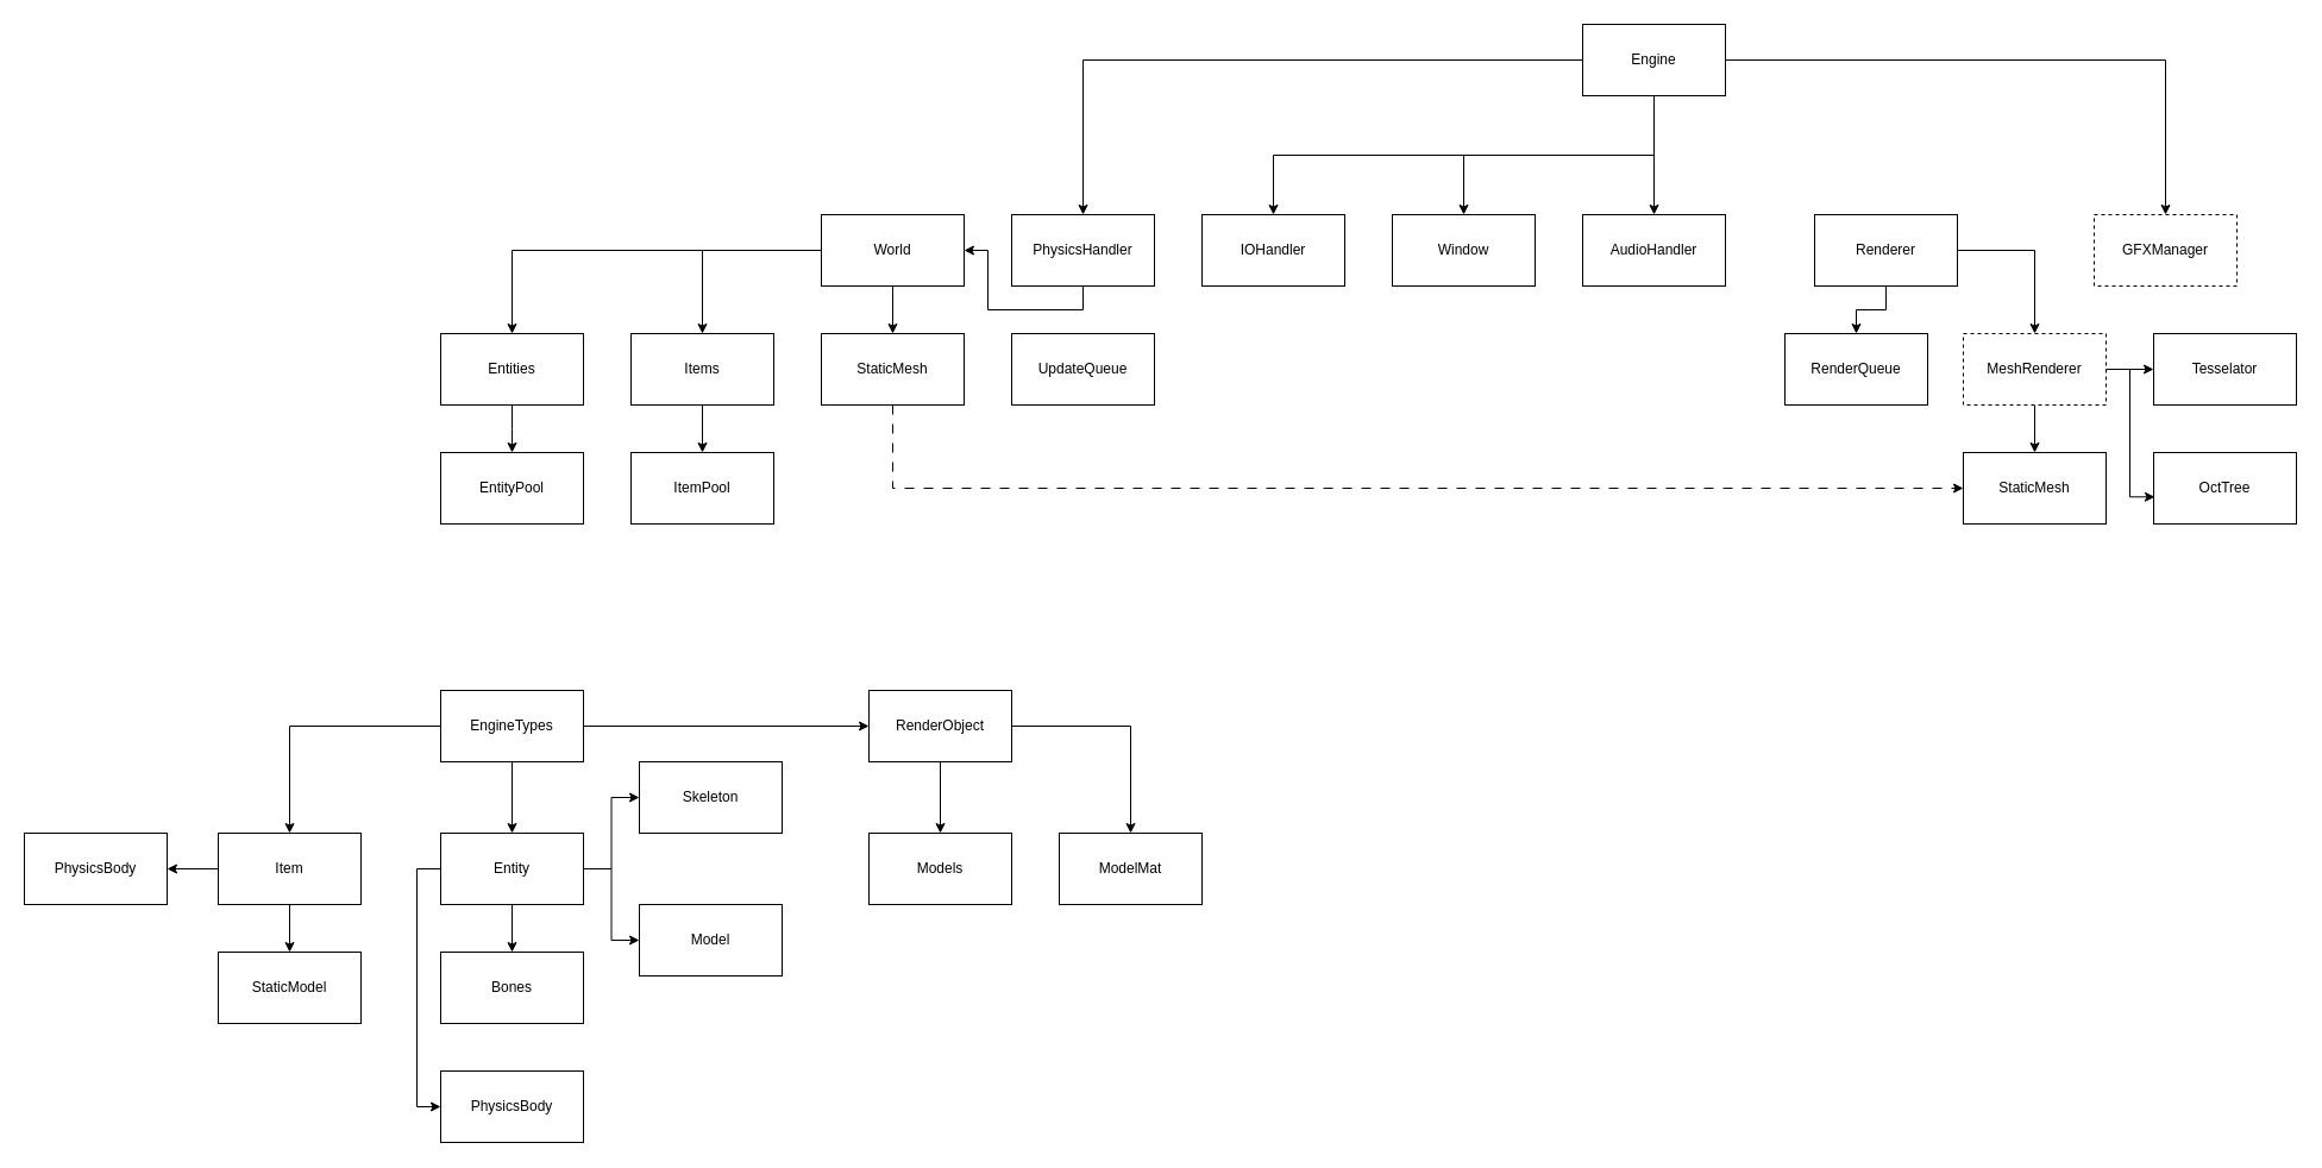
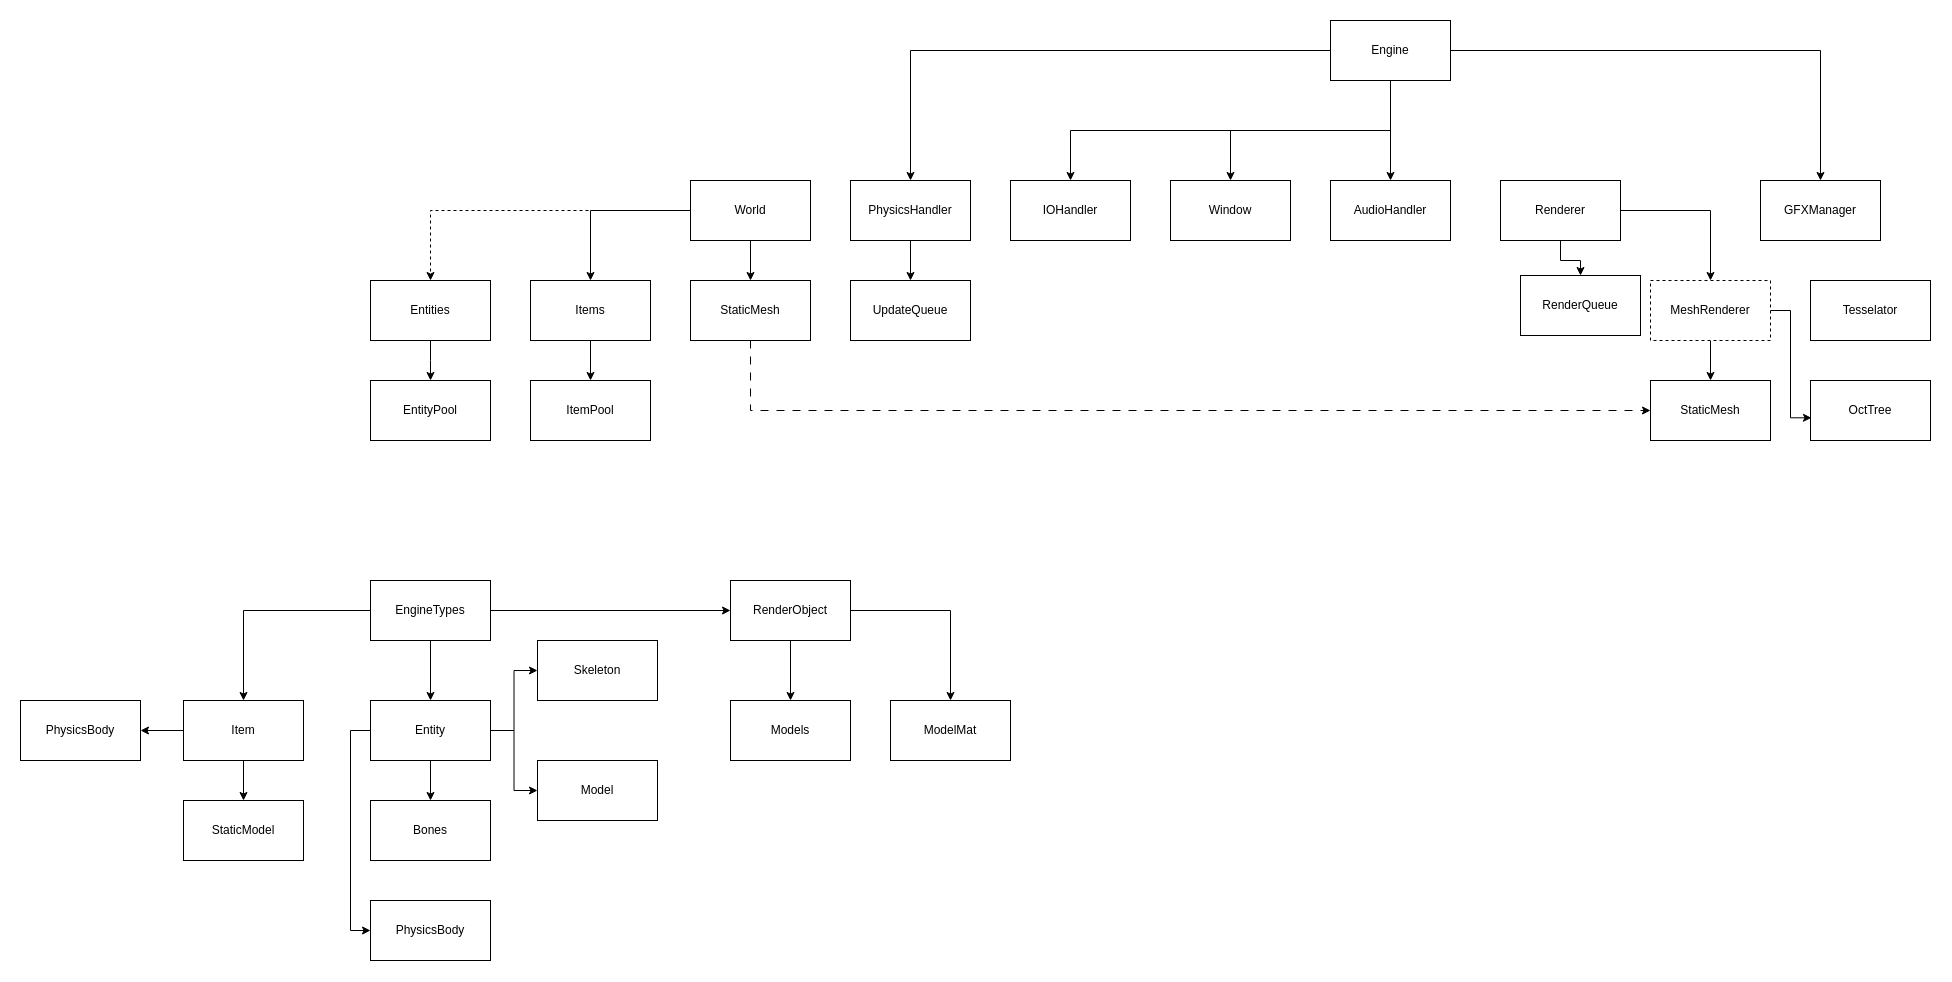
- <mxCell id="20" style="edgeStyle=orthogonalEdgeStyle;rounded=0;orthogonalLoop=1;jettySize=auto;html=1;exitX=0;exitY=0.5;exitDx=0;exitDy=0;entryX=0.5;entryY=0;entryDx=0;entryDy=0;" parent="1" source="21" target="27" edge="1"><mxGeometry relative="1" as="geometry" /></mxCell>
+ <mxCell id="20" style="edgeStyle=orthogonalEdgeStyle;rounded=0;orthogonalLoop=1;jettySize=auto;html=1;exitX=0;exitY=0.5;exitDx=0;exitDy=0;entryX=0.5;entryY=0;entryDx=0;entryDy=0;dashed=1;" parent="1" source="21" target="27" edge="1"><mxGeometry relative="1" as="geometry" /></mxCell>
- <mxCell id="13" value="Renderer" style="rounded=0;whiteSpace=wrap;html=1;" parent="1" vertex="1"><mxGeometry x="1525" y="180" width="120" height="60" as="geometry" /></mxCell>
+ <mxCell id="13" value="Renderer" style="rounded=0;whiteSpace=wrap;html=1;" parent="1" vertex="1"><mxGeometry x="1500" y="180" width="120" height="60" as="geometry" /></mxCell>
- <mxCell id="60" value="GFXManager" style="rounded=0;whiteSpace=wrap;html=1;dashed=1;" vertex="1" parent="1"><mxGeometry x="1760" y="180" width="120" height="60" as="geometry" /></mxCell>
+ <mxCell id="60" value="GFXManager" style="rounded=0;whiteSpace=wrap;html=1;" vertex="1" parent="1"><mxGeometry x="1760" y="180" width="120" height="60" as="geometry" /></mxCell>
- <mxCell id="15" style="edgeStyle=orthogonalEdgeStyle;rounded=0;orthogonalLoop=1;jettySize=auto;html=1;exitX=0.5;exitY=1;exitDx=0;exitDy=0;" parent="1" source="16" target="21" edge="1"><mxGeometry relative="1" as="geometry" /></mxCell>
+ <mxCell id="15" style="edgeStyle=orthogonalEdgeStyle;rounded=0;orthogonalLoop=1;jettySize=auto;html=1;exitX=0.5;exitY=1;exitDx=0;exitDy=0;entryX=0.5;entryY=0;entryDx=0;entryDy=0;" parent="1" source="16" target="17" edge="1"><mxGeometry relative="1" as="geometry" /></mxCell>
- <mxCell id="14" value="RenderQueue" style="rounded=0;whiteSpace=wrap;html=1;" parent="1" vertex="1"><mxGeometry x="1500" y="280" width="120" height="60" as="geometry" /></mxCell>
+ <mxCell id="14" value="RenderQueue" style="rounded=0;whiteSpace=wrap;html=1;" parent="1" vertex="1"><mxGeometry x="1520" y="275" width="120" height="60" as="geometry" /></mxCell>
- <mxCell id="30" style="edgeStyle=orthogonalEdgeStyle;rounded=0;orthogonalLoop=1;jettySize=auto;html=1;exitX=1;exitY=0.5;exitDx=0;exitDy=0;entryX=0;entryY=0.5;entryDx=0;entryDy=0;" parent="1" source="32" target="35" edge="1"><mxGeometry relative="1" as="geometry" /></mxCell>
